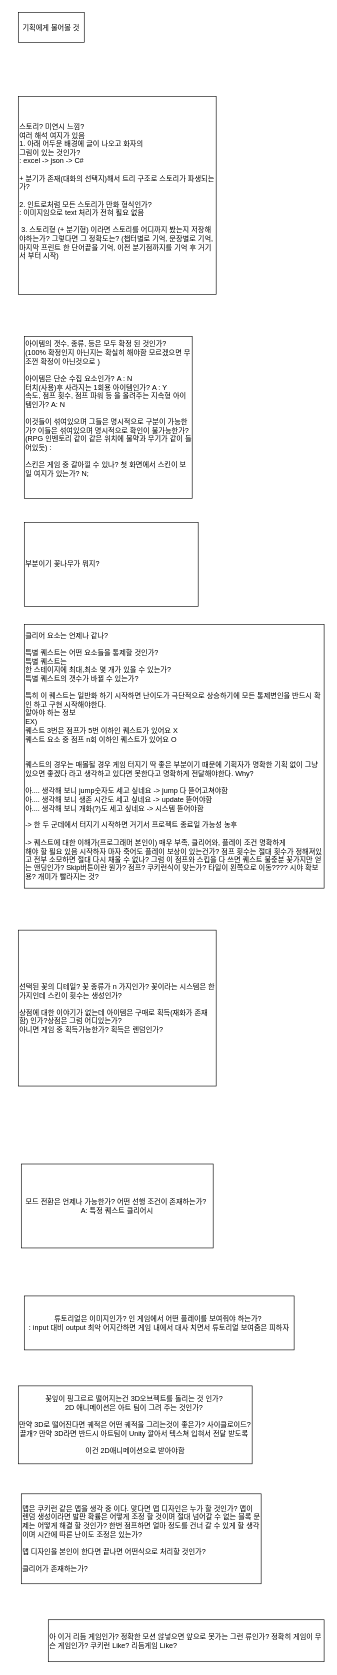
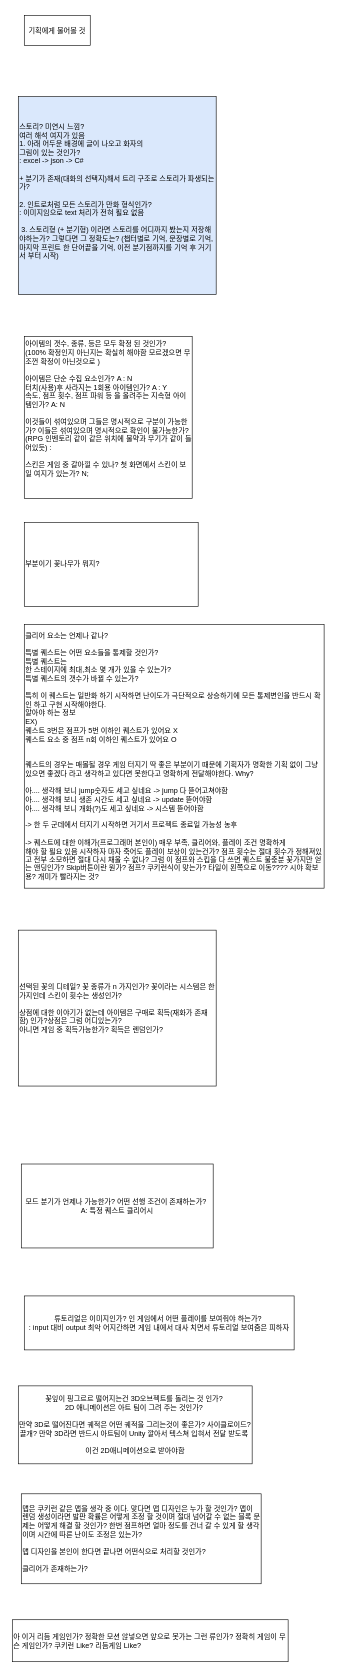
- <mxCell id="11" value="기획에게 물어볼 것" style="html=1;whiteSpace=wrap;" parent="1" vertex="1"><mxGeometry x="30" y="20" width="110" height="50" as="geometry" /></mxCell>
+ <mxCell id="11" value="기획에게 물어볼 것" style="html=1;whiteSpace=wrap;" parent="1" vertex="1"><mxGeometry x="40" y="25" width="110" height="50" as="geometry" /></mxCell>
- <mxCell id="2" value="&lt;div&gt;스토리? 미연시 느낌?&lt;/div&gt;&lt;div&gt;여러 해석 여지가 있음&lt;/div&gt;&lt;div&gt;1. 아래 어두운 배경에 글이 나오고 화자의&lt;/div&gt;&lt;div&gt;그림이 있는 것인가?&lt;/div&gt;&lt;div&gt;: excel -&amp;gt; json -&amp;gt; C#&lt;/div&gt;&lt;div&gt;&lt;br&gt;&lt;/div&gt;&lt;div&gt;+ 분기가 존재(대화의 선택지)해서 트리 구조로 스토리가 파생되는가?&lt;/div&gt;&lt;div&gt;&lt;br&gt;&lt;/div&gt;&lt;div&gt;2. 인트로처럼 모든 스토리가 만화 형식인가?&lt;/div&gt;&lt;div&gt;: 이미지임으로 text 처리가 전혀 필요 없음&lt;/div&gt;&lt;div&gt;&lt;br&gt;&lt;/div&gt;&lt;div&gt;&amp;nbsp;3. 스토리형 (+ 분기형) 이라면 스토리를 어디까지 봤는지 저장해야하는가? 그렇다면 그 정확도는? (챕터별로 기억, 문장별로 기억, 마지막 프린트 한 단어끝을 기억, 이전 분기점까지를 기억 후 거기서 부터 시작)&lt;/div&gt;&lt;div&gt;&lt;br&gt;&lt;/div&gt;" style="html=1;whiteSpace=wrap;align=left;" parent="1" vertex="1"><mxGeometry x="30" y="160" width="330" height="330" as="geometry" /></mxCell>
+ <mxCell id="2" value="&lt;div&gt;스토리? 미연시 느낌?&lt;/div&gt;&lt;div&gt;여러 해석 여지가 있음&lt;/div&gt;&lt;div&gt;1. 아래 어두운 배경에 글이 나오고 화자의&lt;/div&gt;&lt;div&gt;그림이 있는 것인가?&lt;/div&gt;&lt;div&gt;: excel -&amp;gt; json -&amp;gt; C#&lt;/div&gt;&lt;div&gt;&lt;br&gt;&lt;/div&gt;&lt;div&gt;+ 분기가 존재(대화의 선택지)해서 트리 구조로 스토리가 파생되는가?&lt;/div&gt;&lt;div&gt;&lt;br&gt;&lt;/div&gt;&lt;div&gt;2. 인트로처럼 모든 스토리가 만화 형식인가?&lt;/div&gt;&lt;div&gt;: 이미지임으로 text 처리가 전혀 필요 없음&lt;/div&gt;&lt;div&gt;&lt;br&gt;&lt;/div&gt;&lt;div&gt;&amp;nbsp;3. 스토리형 (+ 분기형) 이라면 스토리를 어디까지 봤는지 저장해야하는가? 그렇다면 그 정확도는? (챕터별로 기억, 문장별로 기억, 마지막 프린트 한 단어끝을 기억, 이전 분기점까지를 기억 후 거기서 부터 시작)&lt;/div&gt;&lt;div&gt;&lt;br&gt;&lt;/div&gt;" style="html=1;whiteSpace=wrap;align=left;fillColor=#dae8fc;" parent="1" vertex="1"><mxGeometry x="30" y="160" width="330" height="330" as="geometry" /></mxCell>
- <mxCell id="7" value="모드 전환은 언제나 가능한가? 어떤 선행 조건이 존재하는가?&amp;nbsp;&lt;br&gt;A: 특정 퀘스트 클리어시&lt;br&gt;" style="html=1;whiteSpace=wrap;" parent="1" vertex="1"><mxGeometry x="35" y="1940" width="320" height="140" as="geometry" /></mxCell>
+ <mxCell id="7" value="모드 분기가 언제나 가능한가? 어떤 선행 조건이 존재하는가?&amp;nbsp;&lt;br&gt;A: 특정 퀘스트 클리어시&lt;br&gt;" style="html=1;whiteSpace=wrap;" parent="1" vertex="1"><mxGeometry x="35" y="1940" width="320" height="140" as="geometry" /></mxCell>
- <mxCell id="12" value="아 이거 리듬 게임인가? 정확한 모션 않넣으면 앞으로 못가는 그런 류인가? 정확히 게임이 무슨 게임인가? 쿠키런 Like? 리듬게임 Like?&amp;nbsp;" style="html=1;whiteSpace=wrap;align=left;" parent="1" vertex="1"><mxGeometry x="80" y="2700" width="460" height="70" as="geometry" /></mxCell>
+ <mxCell id="12" value="아 이거 리듬 게임인가? 정확한 모션 않넣으면 앞으로 못가는 그런 류인가? 정확히 게임이 무슨 게임인가? 쿠키런 Like? 리듬게임 Like?&amp;nbsp;" style="html=1;whiteSpace=wrap;align=left;" parent="1" vertex="1"><mxGeometry x="20" y="2700" width="460" height="70" as="geometry" /></mxCell>
